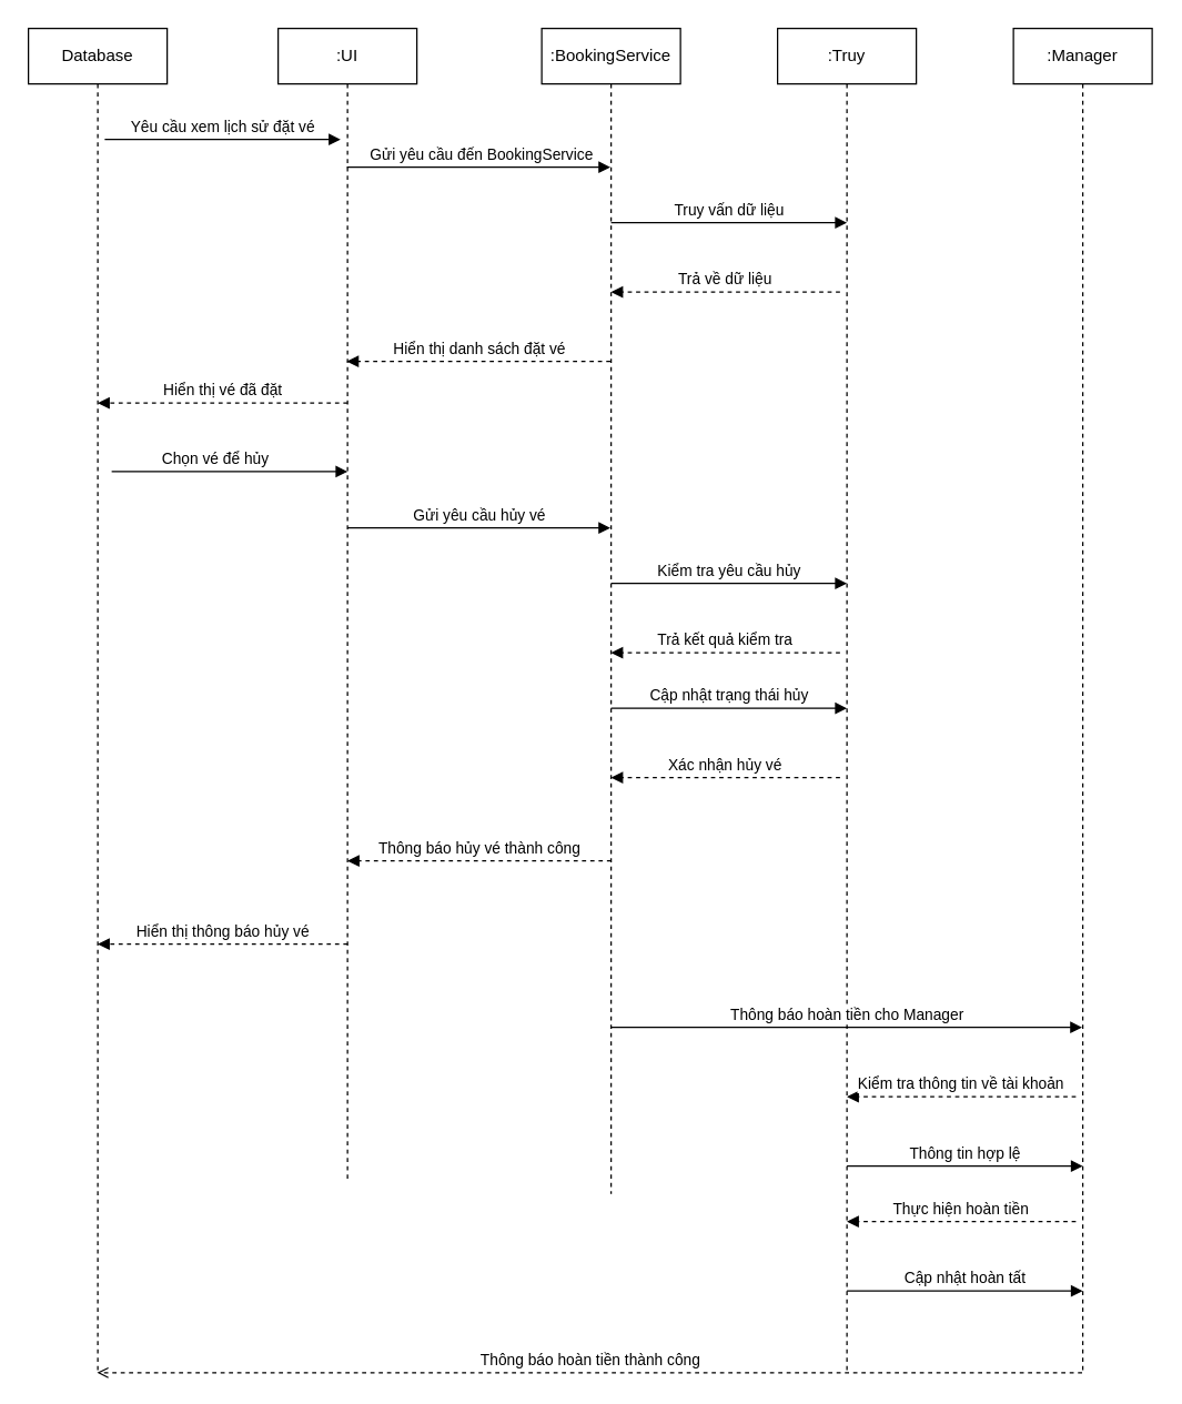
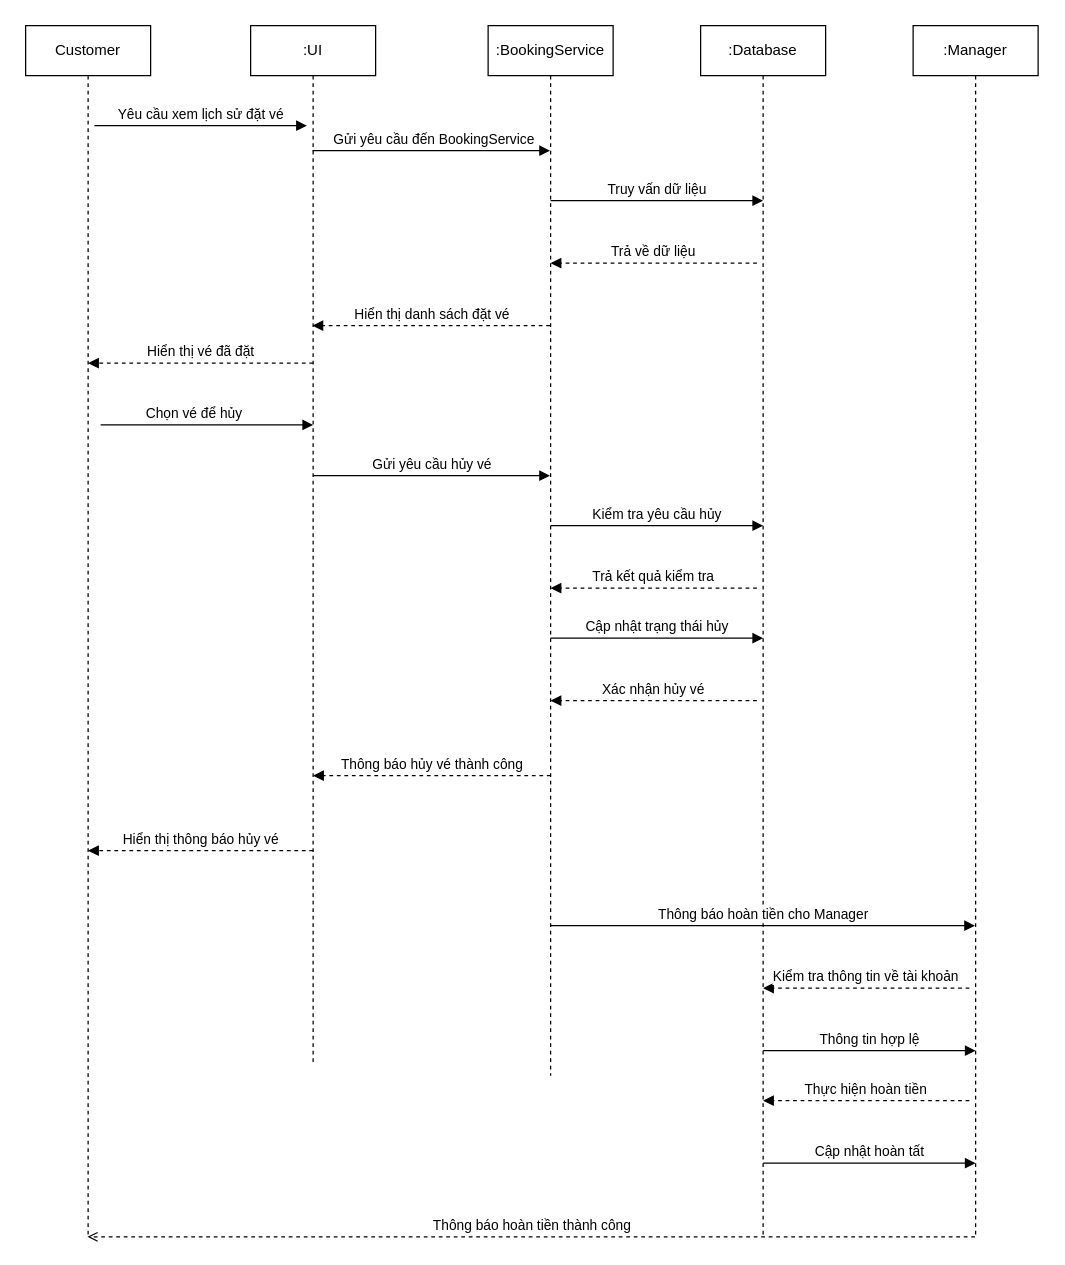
- <mxCell id="2" value="Database" style="shape=umlLifeline;perimeter=lifelinePerimeter;whiteSpace=wrap;html=1;container=0;dropTarget=0;collapsible=0;recursiveResize=0;outlineConnect=0;portConstraint=eastwest;newEdgeStyle={&quot;edgeStyle&quot;:&quot;elbowEdgeStyle&quot;,&quot;elbow&quot;:&quot;vertical&quot;,&quot;curved&quot;:0,&quot;rounded&quot;:0};" parent="1" vertex="1"><mxGeometry x="20" y="20" width="100" height="970" as="geometry" /></mxCell>
+ <mxCell id="2" value="Customer" style="shape=umlLifeline;perimeter=lifelinePerimeter;whiteSpace=wrap;html=1;container=0;dropTarget=0;collapsible=0;recursiveResize=0;outlineConnect=0;portConstraint=eastwest;newEdgeStyle={&quot;edgeStyle&quot;:&quot;elbowEdgeStyle&quot;,&quot;elbow&quot;:&quot;vertical&quot;,&quot;curved&quot;:0,&quot;rounded&quot;:0};" parent="1" vertex="1"><mxGeometry x="20" y="20" width="100" height="970" as="geometry" /></mxCell>
- <mxCell id="7" value=":Truy" style="shape=umlLifeline;perimeter=lifelinePerimeter;whiteSpace=wrap;html=1;container=0;dropTarget=0;collapsible=0;recursiveResize=0;outlineConnect=0;portConstraint=eastwest;newEdgeStyle={&quot;edgeStyle&quot;:&quot;elbowEdgeStyle&quot;,&quot;elbow&quot;:&quot;vertical&quot;,&quot;curved&quot;:0,&quot;rounded&quot;:0};" vertex="1" parent="1"><mxGeometry x="560" y="20" width="100" height="970" as="geometry" /></mxCell>
+ <mxCell id="7" value=":Database" style="shape=umlLifeline;perimeter=lifelinePerimeter;whiteSpace=wrap;html=1;container=0;dropTarget=0;collapsible=0;recursiveResize=0;outlineConnect=0;portConstraint=eastwest;newEdgeStyle={&quot;edgeStyle&quot;:&quot;elbowEdgeStyle&quot;,&quot;elbow&quot;:&quot;vertical&quot;,&quot;curved&quot;:0,&quot;rounded&quot;:0};" vertex="1" parent="1"><mxGeometry x="560" y="20" width="100" height="970" as="geometry" /></mxCell>
